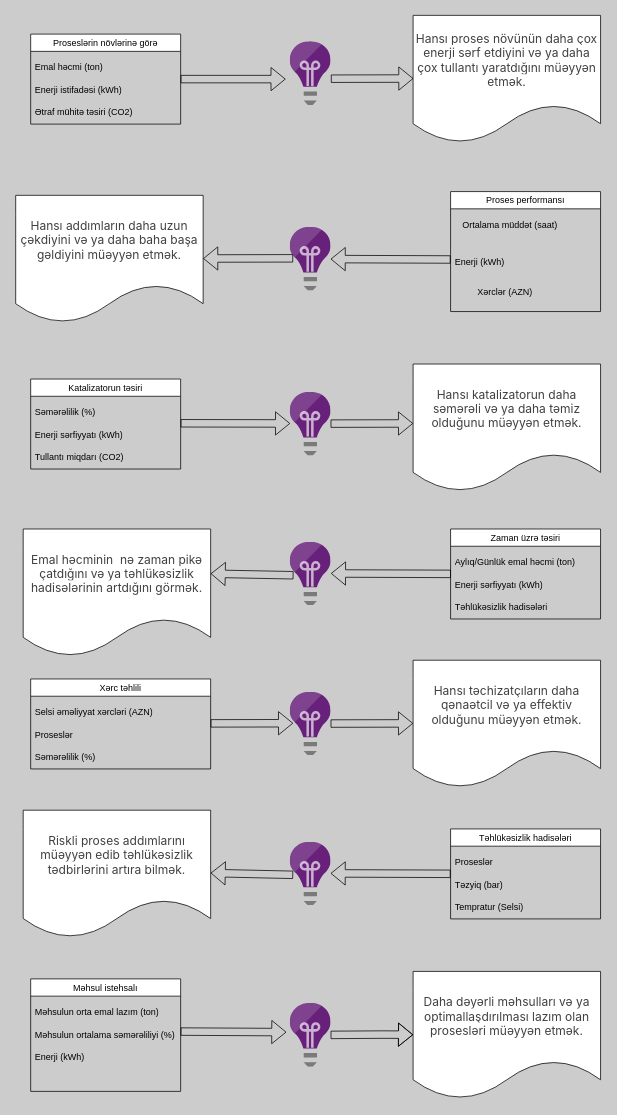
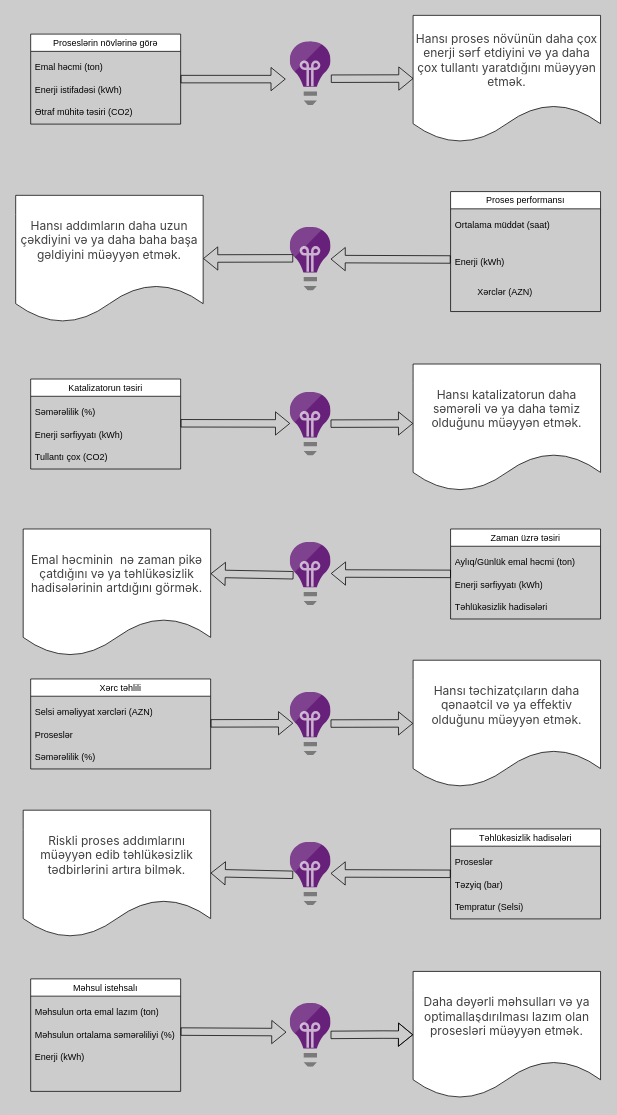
- <mxCell id="7" value="Ortalama müddət (saat)" style="text;strokeColor=none;fillColor=none;align=left;verticalAlign=middle;spacingLeft=4;spacingRight=4;overflow=hidden;points=[[0,0.5],[1,0.5]];portConstraint=eastwest;rotatable=0;whiteSpace=wrap;html=1;" vertex="1" parent="6"><mxGeometry x="10" y="30" width="160" height="30" as="geometry" /></mxCell>
+ <mxCell id="7" value="Ortalama müddət (saat)" style="text;strokeColor=none;fillColor=none;align=left;verticalAlign=middle;spacingLeft=4;spacingRight=4;overflow=hidden;points=[[0,0.5],[1,0.5]];portConstraint=eastwest;rotatable=0;whiteSpace=wrap;html=1;" vertex="1" parent="6"><mxGeometry y="30" width="160" height="30" as="geometry" /></mxCell>
- <mxCell id="13" value="Tullantı miqdarı (CO2)" style="text;strokeColor=none;fillColor=none;align=left;verticalAlign=middle;spacingLeft=4;spacingRight=4;overflow=hidden;points=[[0,0.5],[1,0.5]];portConstraint=eastwest;rotatable=0;whiteSpace=wrap;html=1;" vertex="1" parent="10"><mxGeometry y="90" width="160" height="30" as="geometry" /></mxCell>
+ <mxCell id="13" value="Tullantı çox (CO2)" style="text;strokeColor=none;fillColor=none;align=left;verticalAlign=middle;spacingLeft=4;spacingRight=4;overflow=hidden;points=[[0,0.5],[1,0.5]];portConstraint=eastwest;rotatable=0;whiteSpace=wrap;html=1;" vertex="1" parent="10"><mxGeometry y="90" width="160" height="30" as="geometry" /></mxCell>
